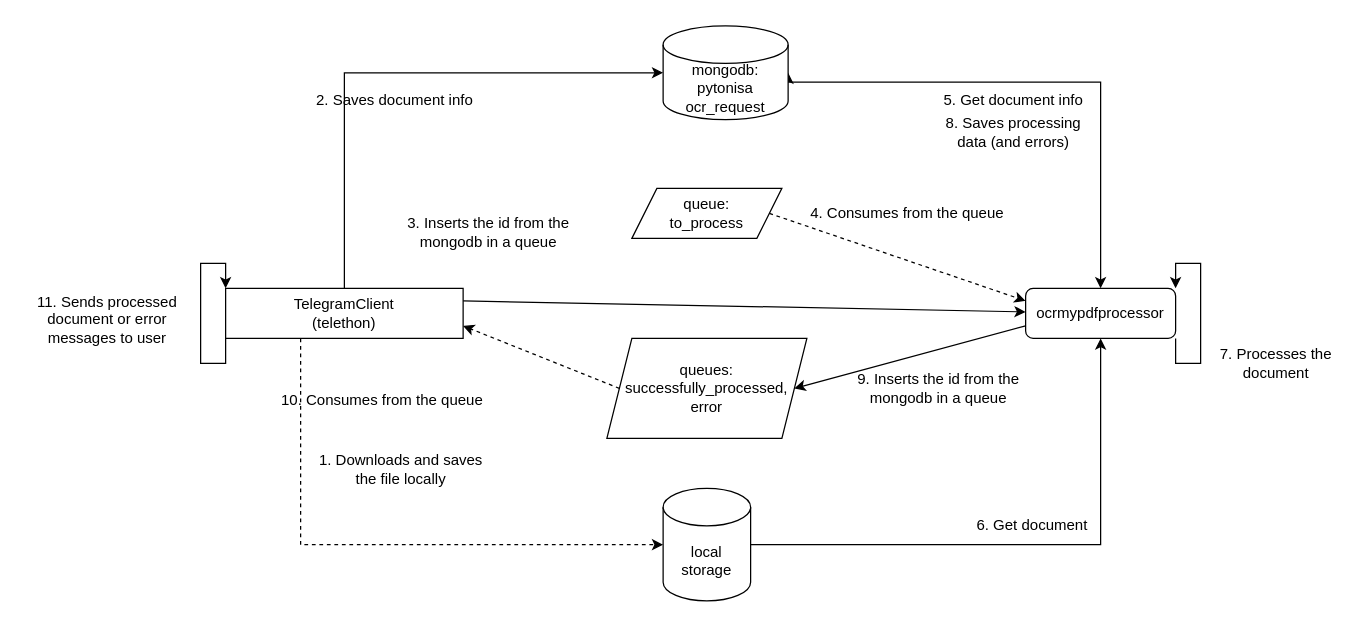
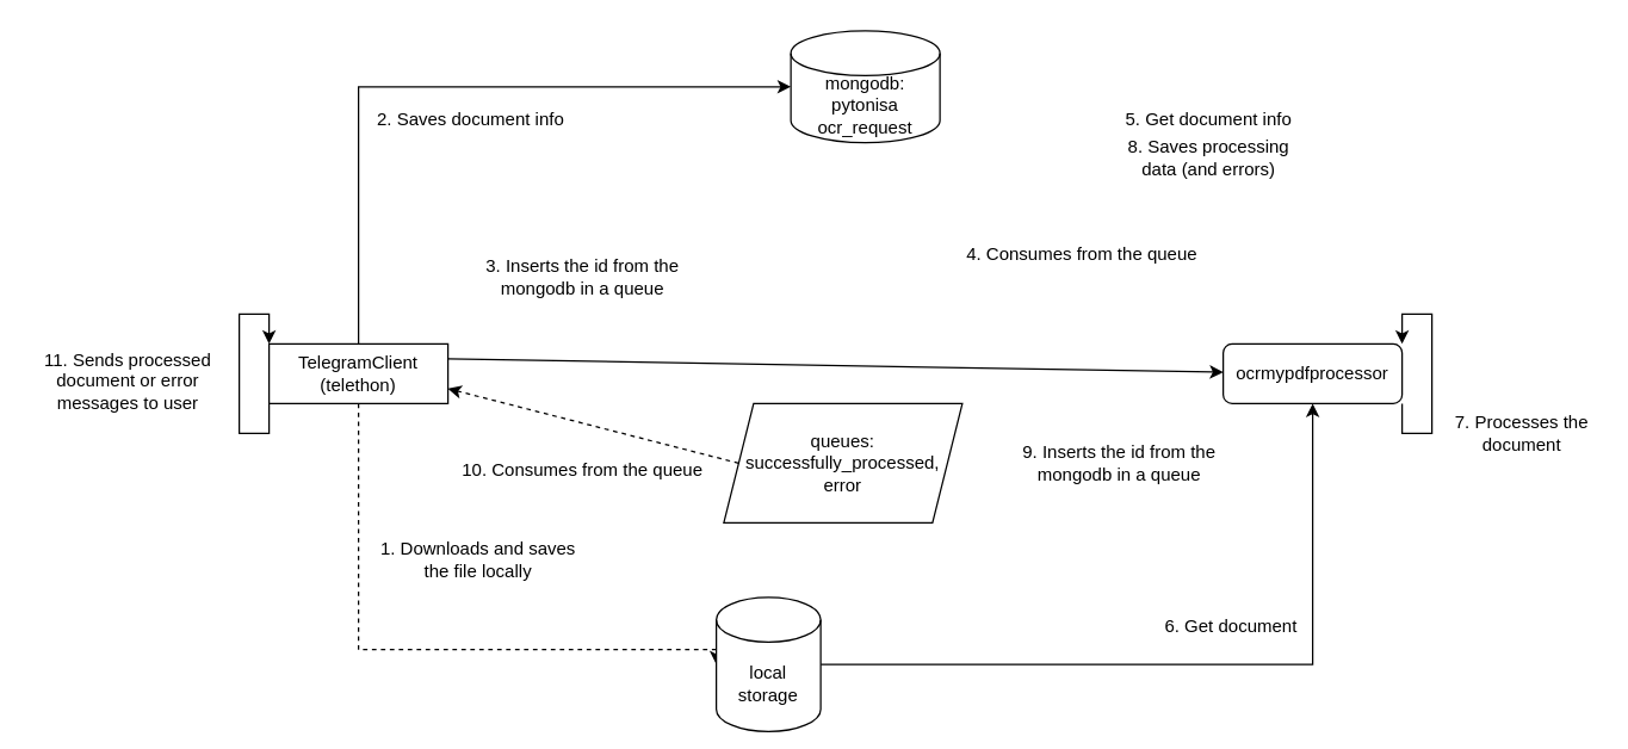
- <mxCell id="8" style="edgeStyle=orthogonalEdgeStyle;rounded=0;orthogonalLoop=1;jettySize=auto;html=1;entryX=1;entryY=0.5;entryDx=0;entryDy=0;entryPerimeter=0;startArrow=classic;startFill=1;" edge="1" parent="1" source="9" target="11"><mxGeometry relative="1" as="geometry"><Array as="points"><mxPoint x="880" y="65" /></Array></mxGeometry></mxCell>
- <mxCell id="5" value="queue:&lt;br&gt;to_process" style="shape=parallelogram;perimeter=parallelogramPerimeter;whiteSpace=wrap;html=1;fixedSize=1;" vertex="1" parent="1"><mxGeometry x="505" y="150" width="120" height="40" as="geometry" /></mxCell>
- <mxCell id="10" value="" style="endArrow=classic;html=1;exitX=1;exitY=0.5;exitDx=0;exitDy=0;entryX=0;entryY=0.25;entryDx=0;entryDy=0;dashed=1;" edge="1" parent="1" source="5" target="9"><mxGeometry width="50" height="50" relative="1" as="geometry"><mxPoint x="520" y="310" as="sourcePoint" /><mxPoint x="570" y="260" as="targetPoint" /></mxGeometry></mxCell>
- <mxCell id="4" value="TelegramClient&lt;br&gt;(telethon)" style="rounded=0;whiteSpace=wrap;html=1;" vertex="1" parent="1"><mxGeometry x="180" y="230" width="190" height="40" as="geometry" /></mxCell>
+ <mxCell id="4" value="TelegramClient&lt;br&gt;(telethon)" style="rounded=0;whiteSpace=wrap;html=1;" vertex="1" parent="1"><mxGeometry y="230" width="120" height="40" as="geometry" x="180" /></mxCell>
- <mxCell id="22" value="" style="endArrow=classic;html=1;exitX=0;exitY=0.75;exitDx=0;exitDy=0;entryX=1;entryY=0.5;entryDx=0;entryDy=0;" edge="1" parent="1" source="9" target="21"><mxGeometry width="50" height="50" relative="1" as="geometry"><mxPoint x="560" y="290" as="sourcePoint" /><mxPoint x="610" y="240" as="targetPoint" /></mxGeometry></mxCell>
- <mxCell id="26" value="10. Consumes from the queue" style="text;html=1;align=center;verticalAlign=middle;resizable=0;points=[];autosize=1;strokeColor=none;" vertex="1" parent="1"><mxGeometry x="215" y="310" width="180" height="20" as="geometry" /></mxCell>
+ <mxCell id="26" value="10. Consumes from the queue" style="text;html=1;align=center;verticalAlign=middle;resizable=0;points=[];autosize=1;strokeColor=none;" vertex="1" parent="1"><mxGeometry x="300" y="305" width="180" height="20" as="geometry" /></mxCell>
- <mxCell id="14" value="local storage" style="shape=cylinder3;whiteSpace=wrap;html=1;boundedLbl=1;backgroundOutline=1;size=15;" vertex="1" parent="1"><mxGeometry x="530" y="390" width="70" height="90" as="geometry" /></mxCell>
+ <mxCell id="14" value="local storage" style="shape=cylinder3;whiteSpace=wrap;html=1;boundedLbl=1;backgroundOutline=1;size=15;" vertex="1" parent="1"><mxGeometry x="480" y="400" width="70" height="90" as="geometry" /></mxCell>
